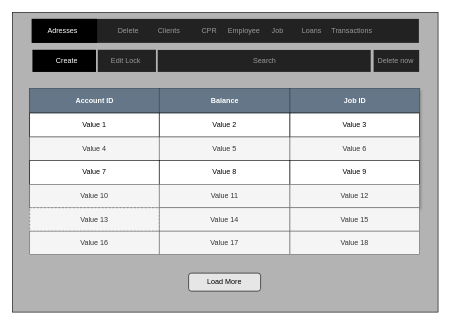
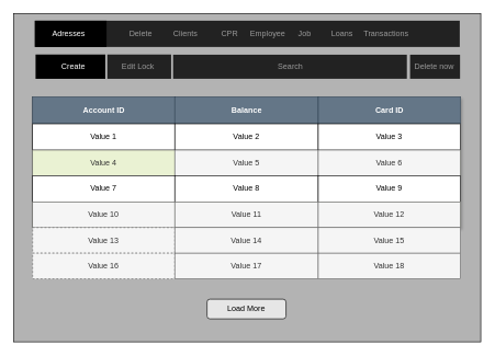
- <mxCell id="23" value="Job ID" style="connectable=0;recursiveResize=0;strokeColor=#314354;fillColor=#647687;align=center;fontStyle=1;html=1;fontColor=#ffffff;" vertex="1" parent="20"><mxGeometry x="434" width="216" height="41" as="geometry"><mxRectangle width="216" height="41" as="alternateBounds" /></mxGeometry></mxCell>
+ <mxCell id="23" value="Card ID" style="connectable=0;recursiveResize=0;strokeColor=#314354;fillColor=#647687;align=center;fontStyle=1;html=1;fontColor=#ffffff;" vertex="1" parent="20"><mxGeometry x="434" width="216" height="41" as="geometry"><mxRectangle width="216" height="41" as="alternateBounds" /></mxGeometry></mxCell>
- <mxCell id="29" value="Value 4" style="connectable=0;recursiveResize=0;strokeColor=#666666;fillColor=#f5f5f5;whiteSpace=wrap;html=1;fontColor=#333333;" vertex="1" parent="28"><mxGeometry width="216" height="39" as="geometry"><mxRectangle width="216" height="39" as="alternateBounds" /></mxGeometry></mxCell>
+ <mxCell id="29" value="Value 4" style="connectable=0;recursiveResize=0;strokeColor=#666666;fillColor=#eaf2d3;whiteSpace=wrap;html=1;fontColor=#333333;" vertex="1" parent="28"><mxGeometry width="216" height="39" as="geometry"><mxRectangle width="216" height="39" as="alternateBounds" /></mxGeometry></mxCell>
- <mxCell id="43" value="Value 16" style="connectable=0;recursiveResize=0;strokeColor=#666666;fillColor=#f5f5f5;whiteSpace=wrap;html=1;fontColor=#333333;" vertex="1" parent="18"><mxGeometry y="238" width="216" height="39" as="geometry"><mxRectangle width="216" height="39" as="alternateBounds" /></mxGeometry></mxCell>
+ <mxCell id="43" value="Value 16" style="connectable=0;recursiveResize=0;strokeColor=#666666;fillColor=#f5f5f5;whiteSpace=wrap;html=1;fontColor=#333333;dashed=1;" vertex="1" parent="18"><mxGeometry y="238" width="216" height="39" as="geometry"><mxRectangle width="216" height="39" as="alternateBounds" /></mxGeometry></mxCell>
